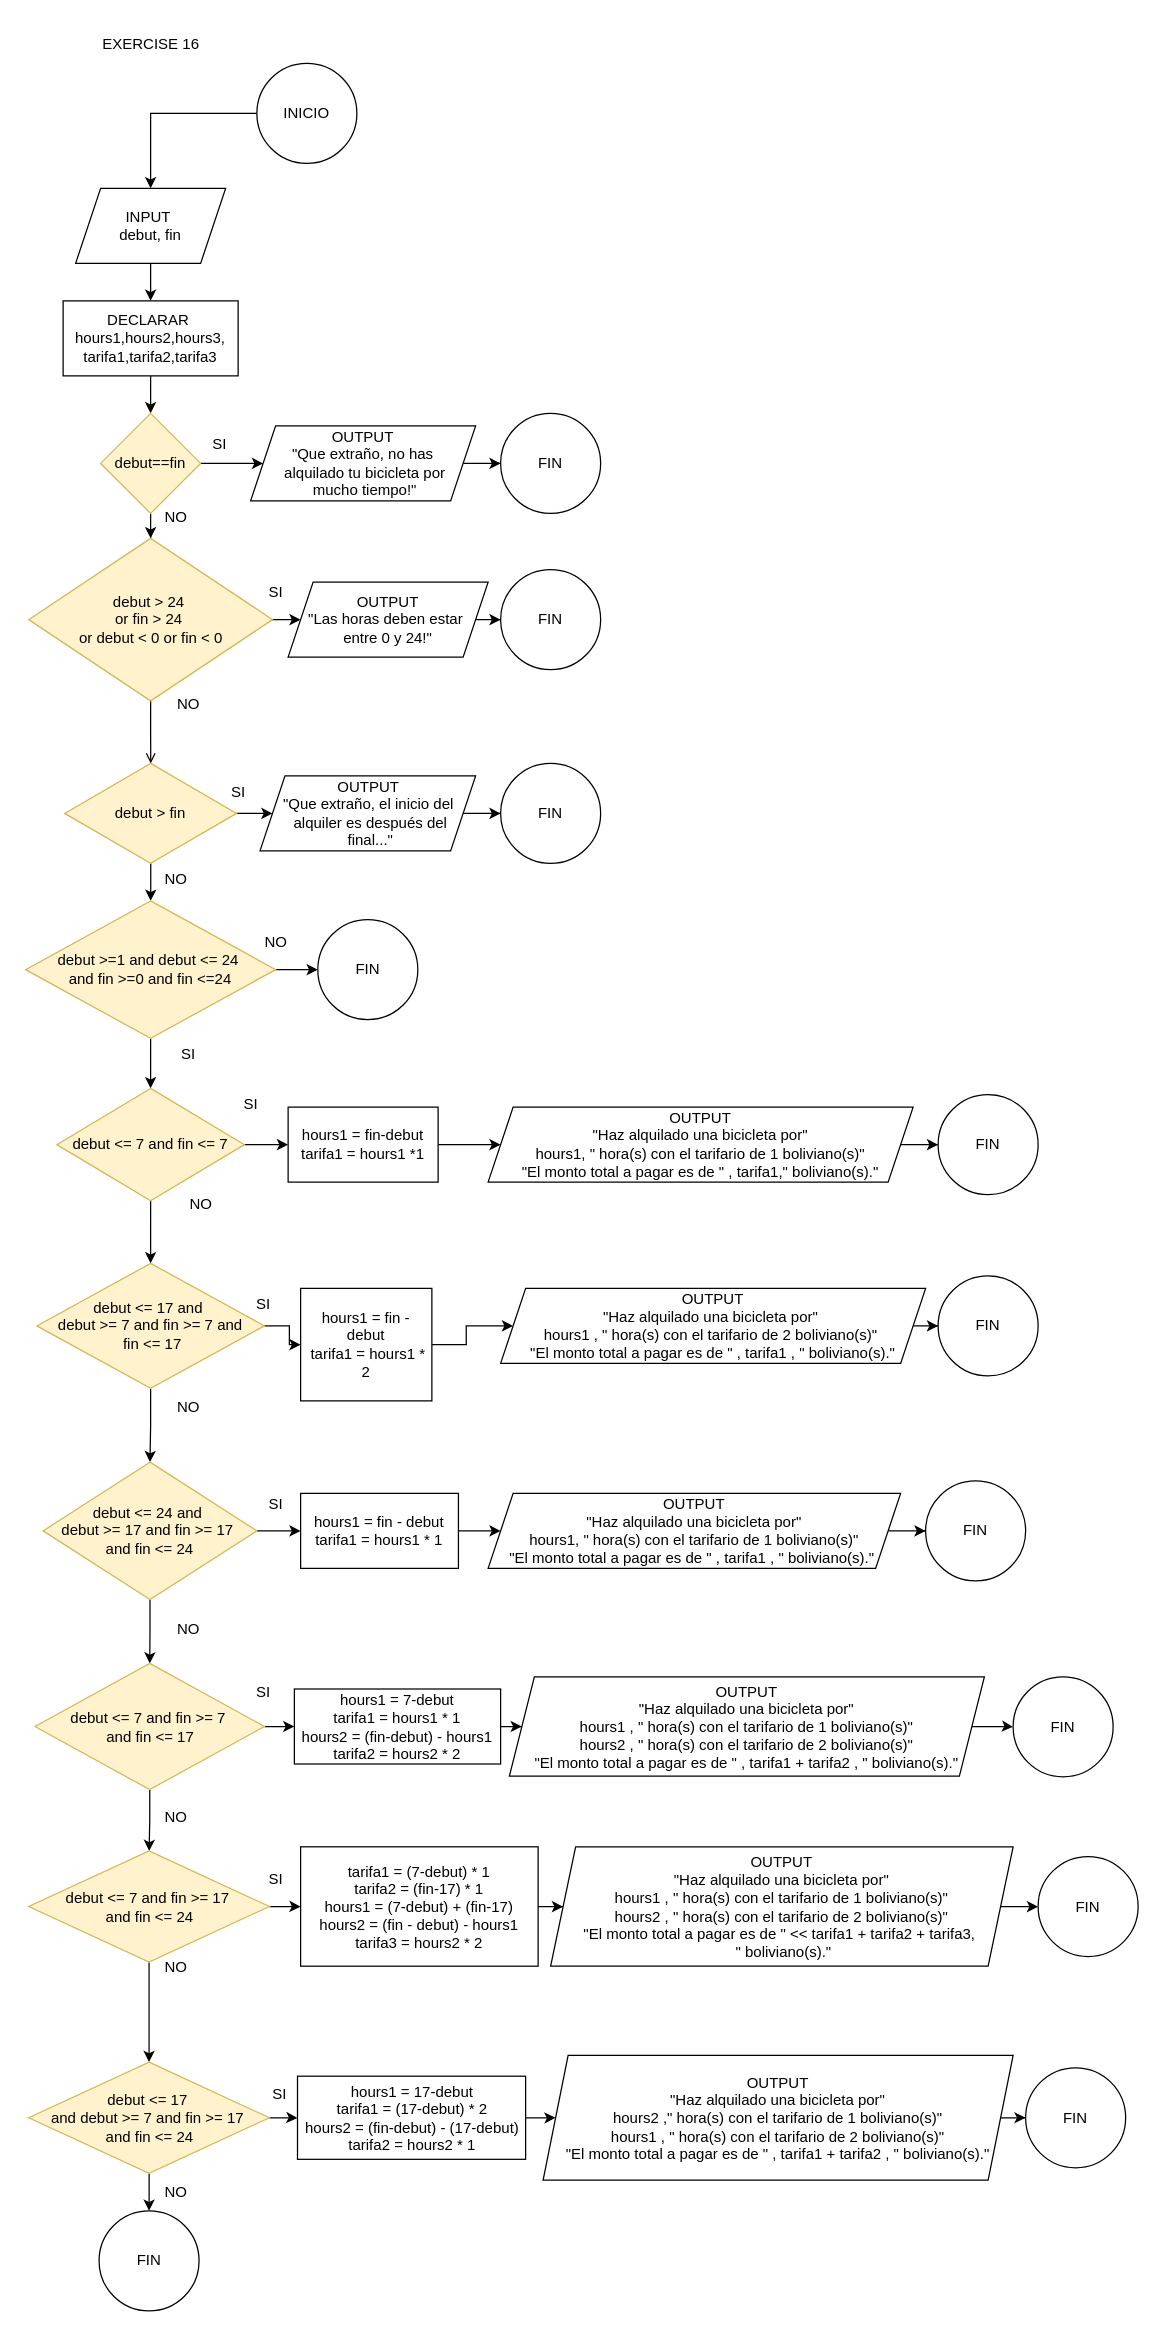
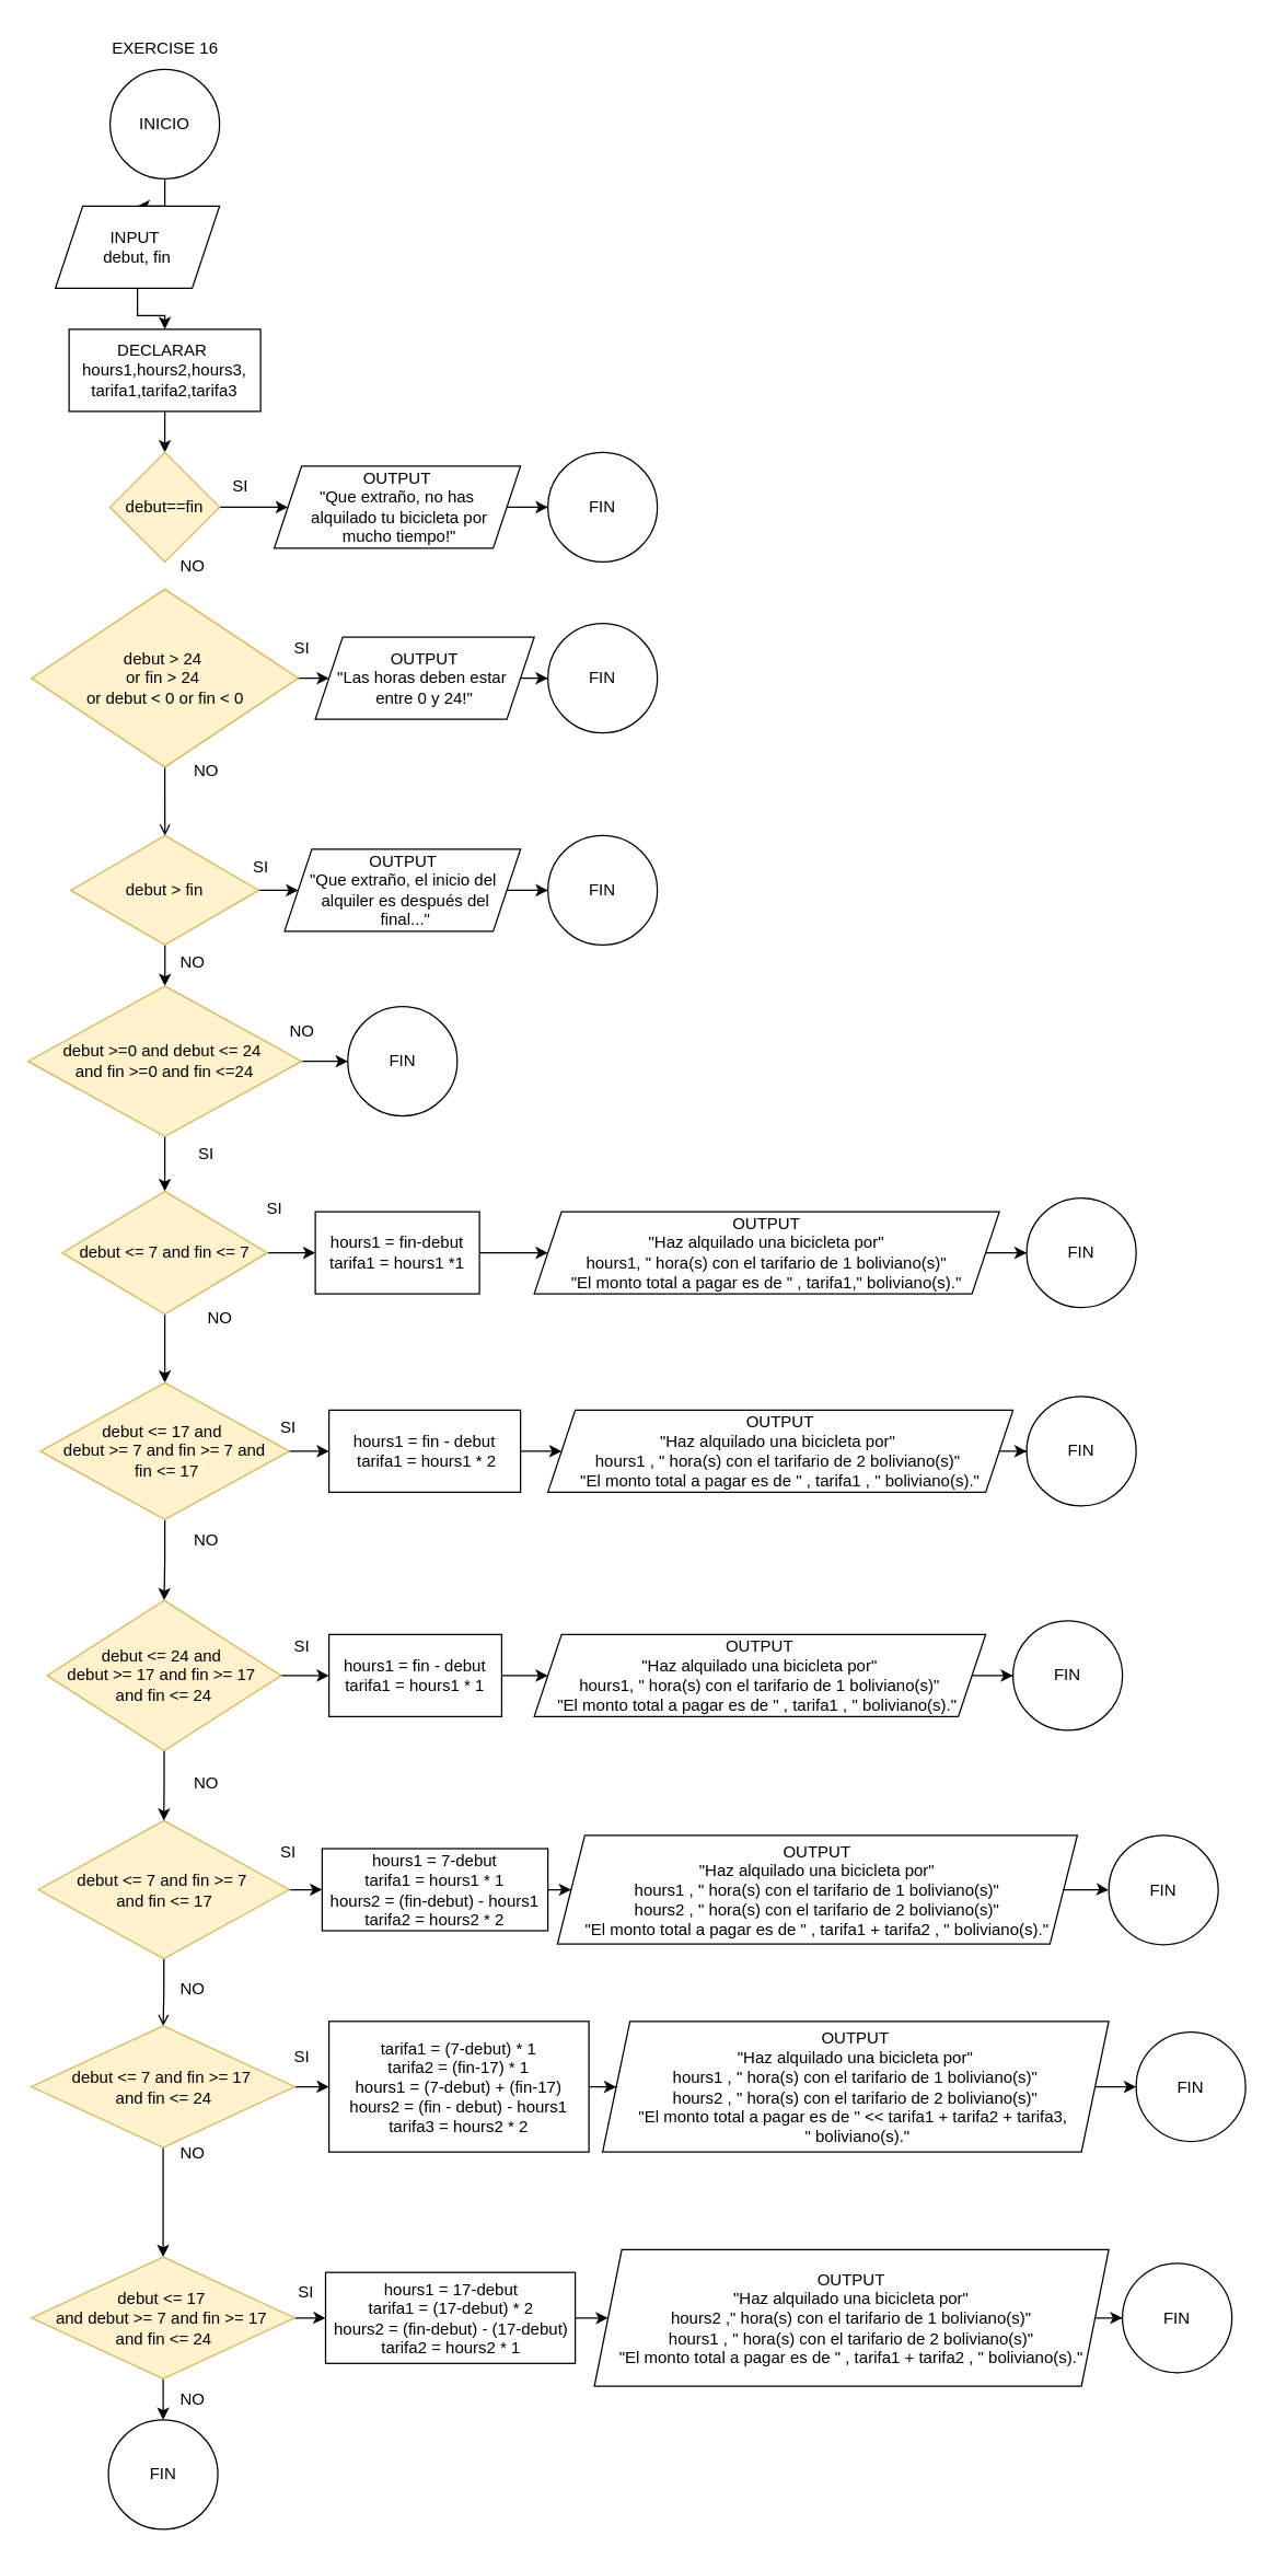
- <mxCell id="4" value="INICIO" style="ellipse;whiteSpace=wrap;html=1;" vertex="1" parent="1"><mxGeometry x="205" y="50" width="80" height="80" as="geometry" /></mxCell>
+ <mxCell id="4" value="INICIO" style="ellipse;whiteSpace=wrap;html=1;" vertex="1" parent="1"><mxGeometry x="80" y="50" width="80" height="80" as="geometry" /></mxCell>
- <mxCell id="6" value="INPUT&amp;nbsp;&lt;div&gt;debut, fin&lt;/div&gt;" style="shape=parallelogram;perimeter=parallelogramPerimeter;whiteSpace=wrap;html=1;fixedSize=1;" vertex="1" parent="1"><mxGeometry x="60" y="150" width="120" height="60" as="geometry" /></mxCell>
+ <mxCell id="6" value="INPUT&amp;nbsp;&lt;div&gt;debut, fin&lt;/div&gt;" style="shape=parallelogram;perimeter=parallelogramPerimeter;whiteSpace=wrap;html=1;fixedSize=1;" vertex="1" parent="1"><mxGeometry x="40" y="150" width="120" height="60" as="geometry" /></mxCell>
- <mxCell id="10" value="" style="edgeStyle=orthogonalEdgeStyle;rounded=0;orthogonalLoop=1;jettySize=auto;html=1;" edge="1" parent="1" source="11" target="17"><mxGeometry relative="1" as="geometry" /></mxCell>
- <mxCell id="31" value="debut &amp;gt;=1 and debut &amp;lt;= 24&amp;nbsp;&lt;div&gt;and fin &amp;gt;=0 and fin &amp;lt;=24&lt;/div&gt;" style="rhombus;whiteSpace=wrap;html=1;fillColor=#fff2cc;strokeColor=#d6b656;" vertex="1" parent="1"><mxGeometry x="20" y="720" width="200" height="110" as="geometry" /></mxCell>
+ <mxCell id="31" value="debut &amp;gt;=0 and debut &amp;lt;= 24&amp;nbsp;&lt;div&gt;and fin &amp;gt;=0 and fin &amp;lt;=24&lt;/div&gt;" style="rhombus;whiteSpace=wrap;html=1;fillColor=#fff2cc;strokeColor=#d6b656;" vertex="1" parent="1"><mxGeometry x="20" y="720" width="200" height="110" as="geometry" /></mxCell>
- <mxCell id="51" value="&lt;div&gt;hours1 = fin - debut&lt;/div&gt;&lt;div&gt;&amp;nbsp;tarifa1 = hours1 * 2&lt;/div&gt;" style="whiteSpace=wrap;html=1;" vertex="1" parent="1"><mxGeometry x="240" y="1030" width="105" height="90" as="geometry" /></mxCell>
+ <mxCell id="51" value="&lt;div&gt;hours1 = fin - debut&lt;/div&gt;&lt;div&gt;&amp;nbsp;tarifa1 = hours1 * 2&lt;/div&gt;" style="whiteSpace=wrap;html=1;" vertex="1" parent="1"><mxGeometry x="240" y="1030" width="140" height="60" as="geometry" /></mxCell>
- <mxCell id="65" value="" style="edgeStyle=orthogonalEdgeStyle;rounded=0;orthogonalLoop=1;jettySize=auto;html=1;" edge="1" parent="1" source="66" target="75"><mxGeometry relative="1" as="geometry" /></mxCell>
+ <mxCell id="65" value="" style="edgeStyle=orthogonalEdgeStyle;rounded=0;orthogonalLoop=1;jettySize=auto;html=1;endArrow=open;" edge="1" parent="1" source="66" target="75"><mxGeometry relative="1" as="geometry" /></mxCell>
